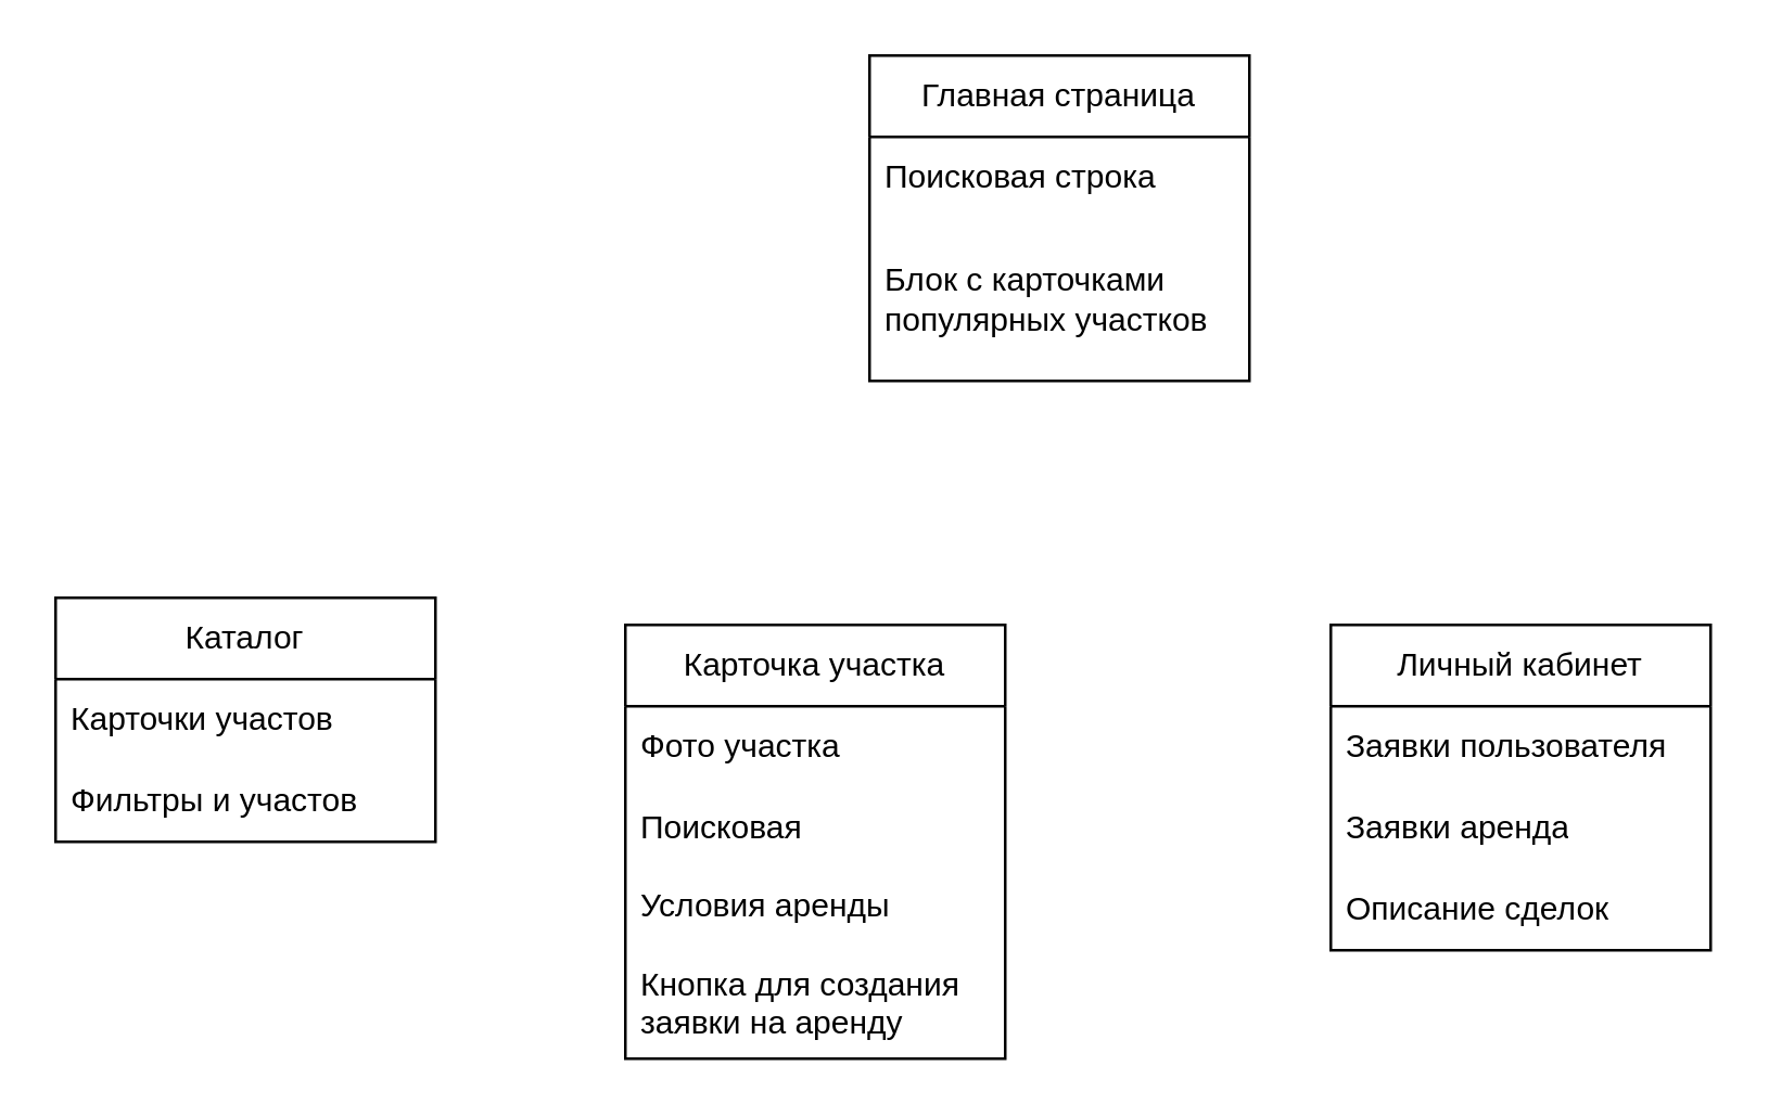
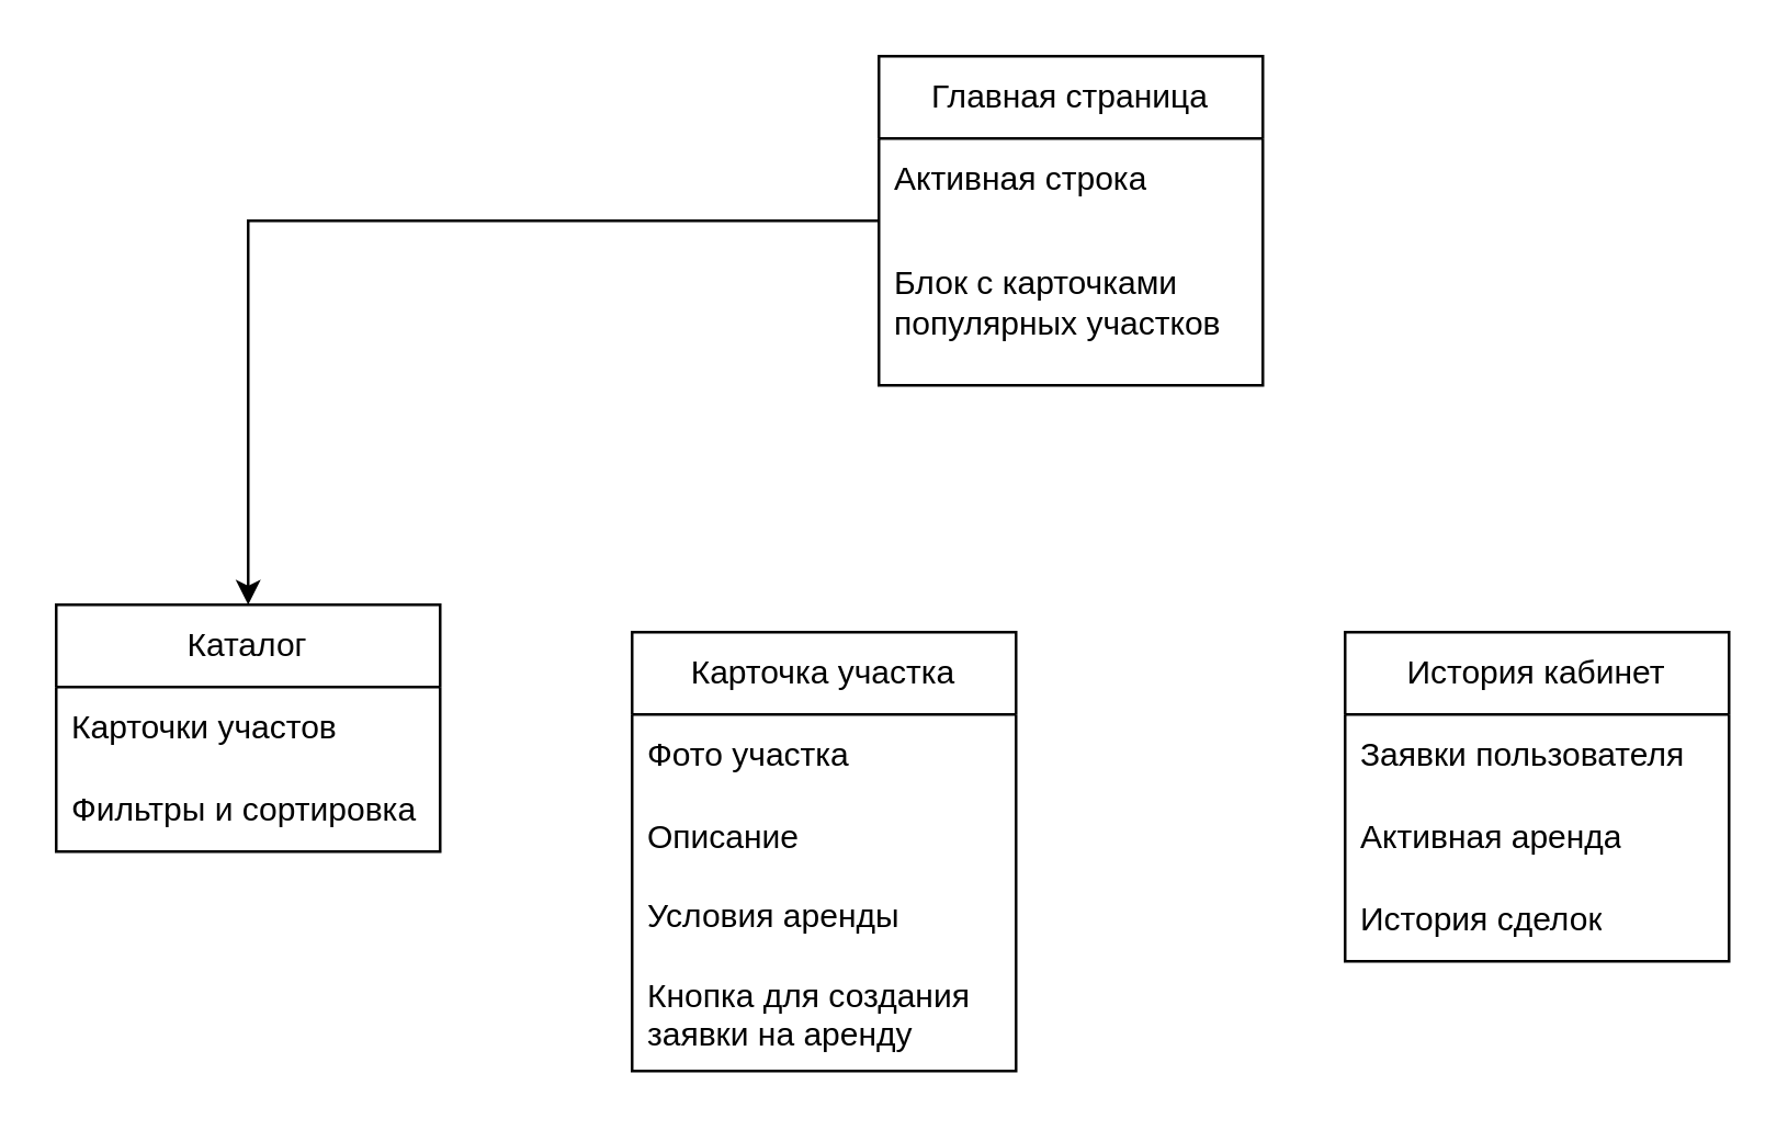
- <mxCell id="4" value="Поисковая строка" style="text;strokeColor=none;fillColor=none;align=left;verticalAlign=middle;spacingLeft=4;spacingRight=4;overflow=hidden;points=[[0,0.5],[1,0.5]];portConstraint=eastwest;rotatable=0;whiteSpace=wrap;html=1;" vertex="1" parent="3"><mxGeometry y="30" width="140" height="30" as="geometry" /></mxCell>
+ <mxCell id="4" value="Активная строка" style="text;strokeColor=none;fillColor=none;align=left;verticalAlign=middle;spacingLeft=4;spacingRight=4;overflow=hidden;points=[[0,0.5],[1,0.5]];portConstraint=eastwest;rotatable=0;whiteSpace=wrap;html=1;" vertex="1" parent="3"><mxGeometry y="30" width="140" height="30" as="geometry" /></mxCell>
+ <mxCell id="2" style="edgeStyle=orthogonalEdgeStyle;rounded=0;orthogonalLoop=1;jettySize=auto;html=1;entryX=0.5;entryY=0;entryDx=0;entryDy=0;" edge="1" parent="1" source="3" target="6"><mxGeometry relative="1" as="geometry" /></mxCell>
- <mxCell id="13" value="Личный кабинет" style="swimlane;fontStyle=0;childLayout=stackLayout;horizontal=1;startSize=30;horizontalStack=0;resizeParent=1;resizeParentMax=0;resizeLast=0;collapsible=1;marginBottom=0;whiteSpace=wrap;html=1;" vertex="1" parent="1"><mxGeometry x="490" y="230" width="140" height="120" as="geometry" /></mxCell>
+ <mxCell id="13" value="История кабинет" style="swimlane;fontStyle=0;childLayout=stackLayout;horizontal=1;startSize=30;horizontalStack=0;resizeParent=1;resizeParentMax=0;resizeLast=0;collapsible=1;marginBottom=0;whiteSpace=wrap;html=1;" vertex="1" parent="1"><mxGeometry x="490" y="230" width="140" height="120" as="geometry" /></mxCell>
- <mxCell id="8" value="Фильтры и участов" style="text;strokeColor=none;fillColor=none;align=left;verticalAlign=middle;spacingLeft=4;spacingRight=4;overflow=hidden;points=[[0,0.5],[1,0.5]];portConstraint=eastwest;rotatable=0;whiteSpace=wrap;html=1;" vertex="1" parent="6"><mxGeometry y="60" width="140" height="30" as="geometry" /></mxCell>
+ <mxCell id="8" value="Фильтры и сортировка" style="text;strokeColor=none;fillColor=none;align=left;verticalAlign=middle;spacingLeft=4;spacingRight=4;overflow=hidden;points=[[0,0.5],[1,0.5]];portConstraint=eastwest;rotatable=0;whiteSpace=wrap;html=1;" vertex="1" parent="6"><mxGeometry y="60" width="140" height="30" as="geometry" /></mxCell>
- <mxCell id="11" value="Поисковая" style="text;strokeColor=none;fillColor=none;align=left;verticalAlign=middle;spacingLeft=4;spacingRight=4;overflow=hidden;points=[[0,0.5],[1,0.5]];portConstraint=eastwest;rotatable=0;whiteSpace=wrap;html=1;" vertex="1" parent="9"><mxGeometry y="60" width="140" height="30" as="geometry" /></mxCell>
+ <mxCell id="11" value="Описание" style="text;strokeColor=none;fillColor=none;align=left;verticalAlign=middle;spacingLeft=4;spacingRight=4;overflow=hidden;points=[[0,0.5],[1,0.5]];portConstraint=eastwest;rotatable=0;whiteSpace=wrap;html=1;" vertex="1" parent="9"><mxGeometry y="60" width="140" height="30" as="geometry" /></mxCell>
- <mxCell id="15" value="Заявки аренда" style="text;strokeColor=none;fillColor=none;align=left;verticalAlign=middle;spacingLeft=4;spacingRight=4;overflow=hidden;points=[[0,0.5],[1,0.5]];portConstraint=eastwest;rotatable=0;whiteSpace=wrap;html=1;" vertex="1" parent="13"><mxGeometry y="60" width="140" height="30" as="geometry" /></mxCell>
+ <mxCell id="15" value="Активная аренда" style="text;strokeColor=none;fillColor=none;align=left;verticalAlign=middle;spacingLeft=4;spacingRight=4;overflow=hidden;points=[[0,0.5],[1,0.5]];portConstraint=eastwest;rotatable=0;whiteSpace=wrap;html=1;" vertex="1" parent="13"><mxGeometry y="60" width="140" height="30" as="geometry" /></mxCell>
- <mxCell id="16" value="Описание сделок" style="text;strokeColor=none;fillColor=none;align=left;verticalAlign=middle;spacingLeft=4;spacingRight=4;overflow=hidden;points=[[0,0.5],[1,0.5]];portConstraint=eastwest;rotatable=0;whiteSpace=wrap;html=1;" vertex="1" parent="13"><mxGeometry y="90" width="140" height="30" as="geometry" /></mxCell>
+ <mxCell id="16" value="История сделок" style="text;strokeColor=none;fillColor=none;align=left;verticalAlign=middle;spacingLeft=4;spacingRight=4;overflow=hidden;points=[[0,0.5],[1,0.5]];portConstraint=eastwest;rotatable=0;whiteSpace=wrap;html=1;" vertex="1" parent="13"><mxGeometry y="90" width="140" height="30" as="geometry" /></mxCell>
